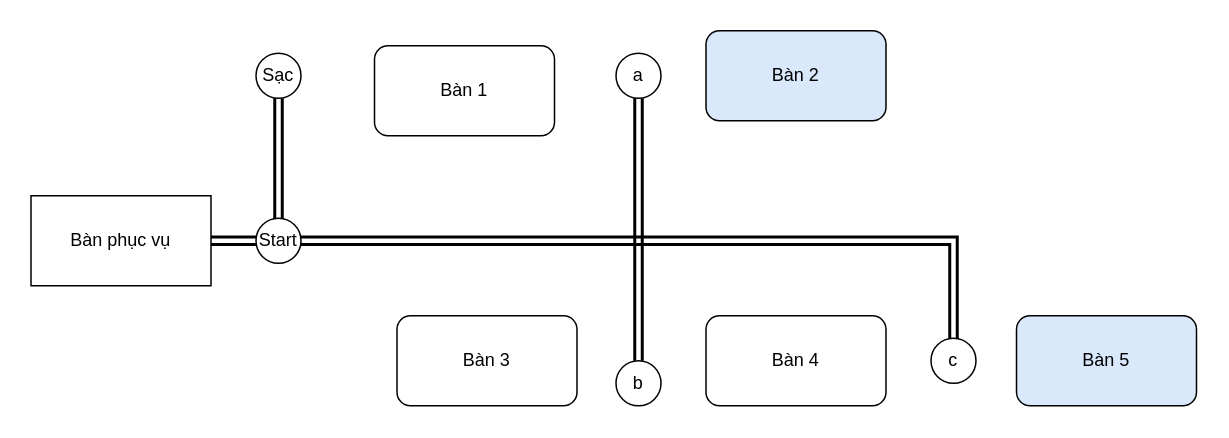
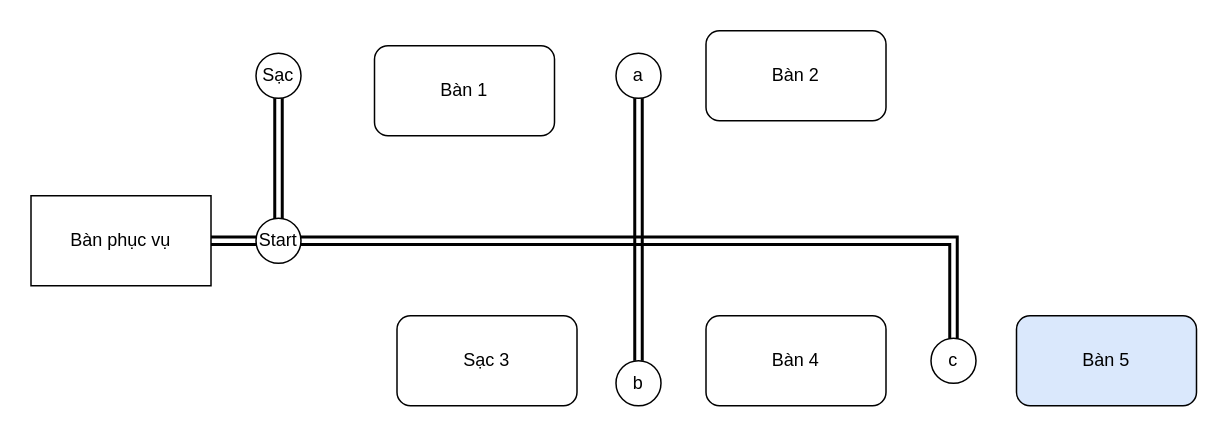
- <mxCell id="5" value="Bàn 2" style="rounded=1;whiteSpace=wrap;html=1;fillColor=#dae8fc;" vertex="1" parent="1"><mxGeometry x="470" y="20" width="120" height="60" as="geometry" /></mxCell>
+ <mxCell id="5" value="Bàn 2" style="rounded=1;whiteSpace=wrap;html=1;" vertex="1" parent="1"><mxGeometry x="470" y="20" width="120" height="60" as="geometry" /></mxCell>
- <mxCell id="6" value="Bàn 3" style="rounded=1;whiteSpace=wrap;html=1;" vertex="1" parent="1"><mxGeometry x="264" y="210" width="120" height="60" as="geometry" /></mxCell>
+ <mxCell id="6" value="Sạc 3" style="rounded=1;whiteSpace=wrap;html=1;" vertex="1" parent="1"><mxGeometry x="264" y="210" width="120" height="60" as="geometry" /></mxCell>
